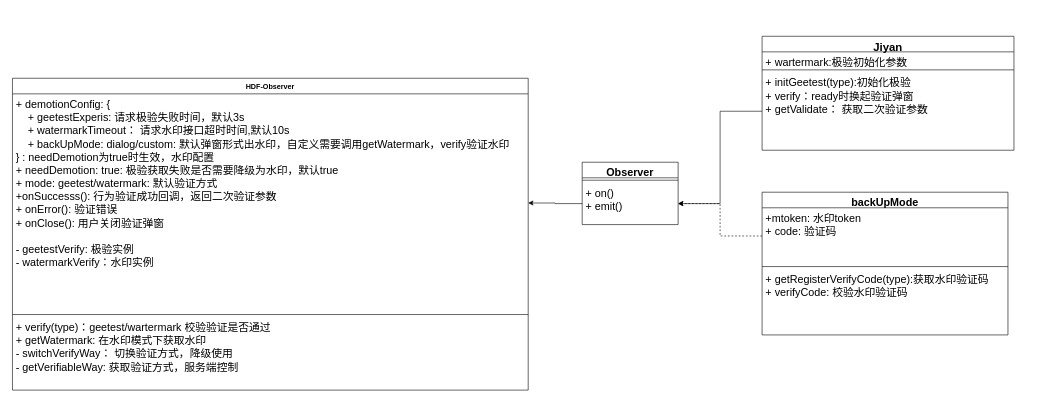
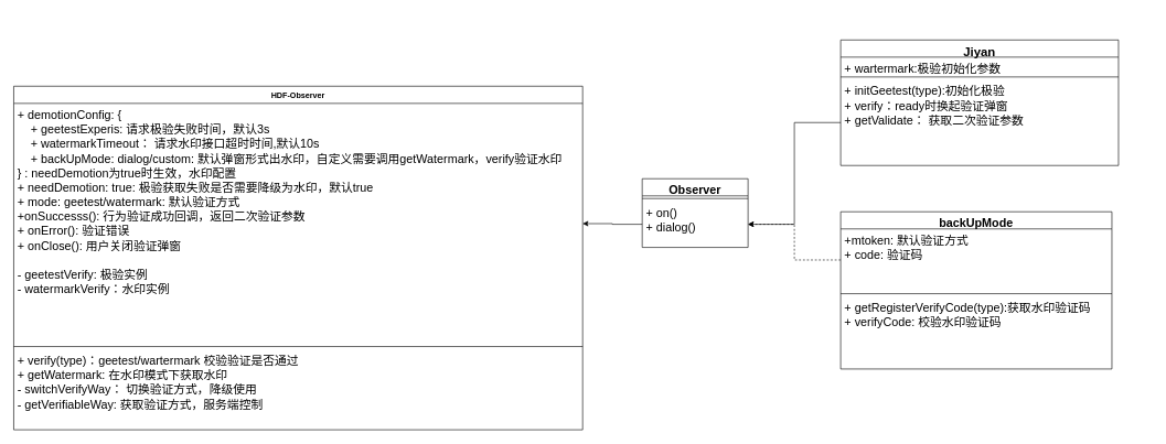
- <mxCell id="17" value="+ on()&#10;+ emit()" style="text;strokeColor=none;fillColor=none;align=left;verticalAlign=top;spacingLeft=4;spacingRight=4;overflow=hidden;rotatable=0;points=[[0,0.5],[1,0.5]];portConstraint=eastwest;fontSize=18;" vertex="1" parent="15"><mxGeometry y="34" width="160" height="70" as="geometry" /></mxCell>
+ <mxCell id="17" value="+ on()&#10;+ dialog()" style="text;strokeColor=none;fillColor=none;align=left;verticalAlign=top;spacingLeft=4;spacingRight=4;overflow=hidden;rotatable=0;points=[[0,0.5],[1,0.5]];portConstraint=eastwest;fontSize=18;" vertex="1" parent="15"><mxGeometry y="34" width="160" height="70" as="geometry" /></mxCell>
- <mxCell id="12" value="+mtoken: 水印token&#10;+ code: 验证码" style="text;strokeColor=none;fillColor=none;align=left;verticalAlign=top;spacingLeft=4;spacingRight=4;overflow=hidden;rotatable=0;points=[[0,0.5],[1,0.5]];portConstraint=eastwest;fontSize=18;" vertex="1" parent="11"><mxGeometry y="26" width="410" height="94" as="geometry" /></mxCell>
+ <mxCell id="12" value="+mtoken: 默认验证方式&#10;+ code: 验证码" style="text;strokeColor=none;fillColor=none;align=left;verticalAlign=top;spacingLeft=4;spacingRight=4;overflow=hidden;rotatable=0;points=[[0,0.5],[1,0.5]];portConstraint=eastwest;fontSize=18;" vertex="1" parent="11"><mxGeometry y="26" width="410" height="94" as="geometry" /></mxCell>
